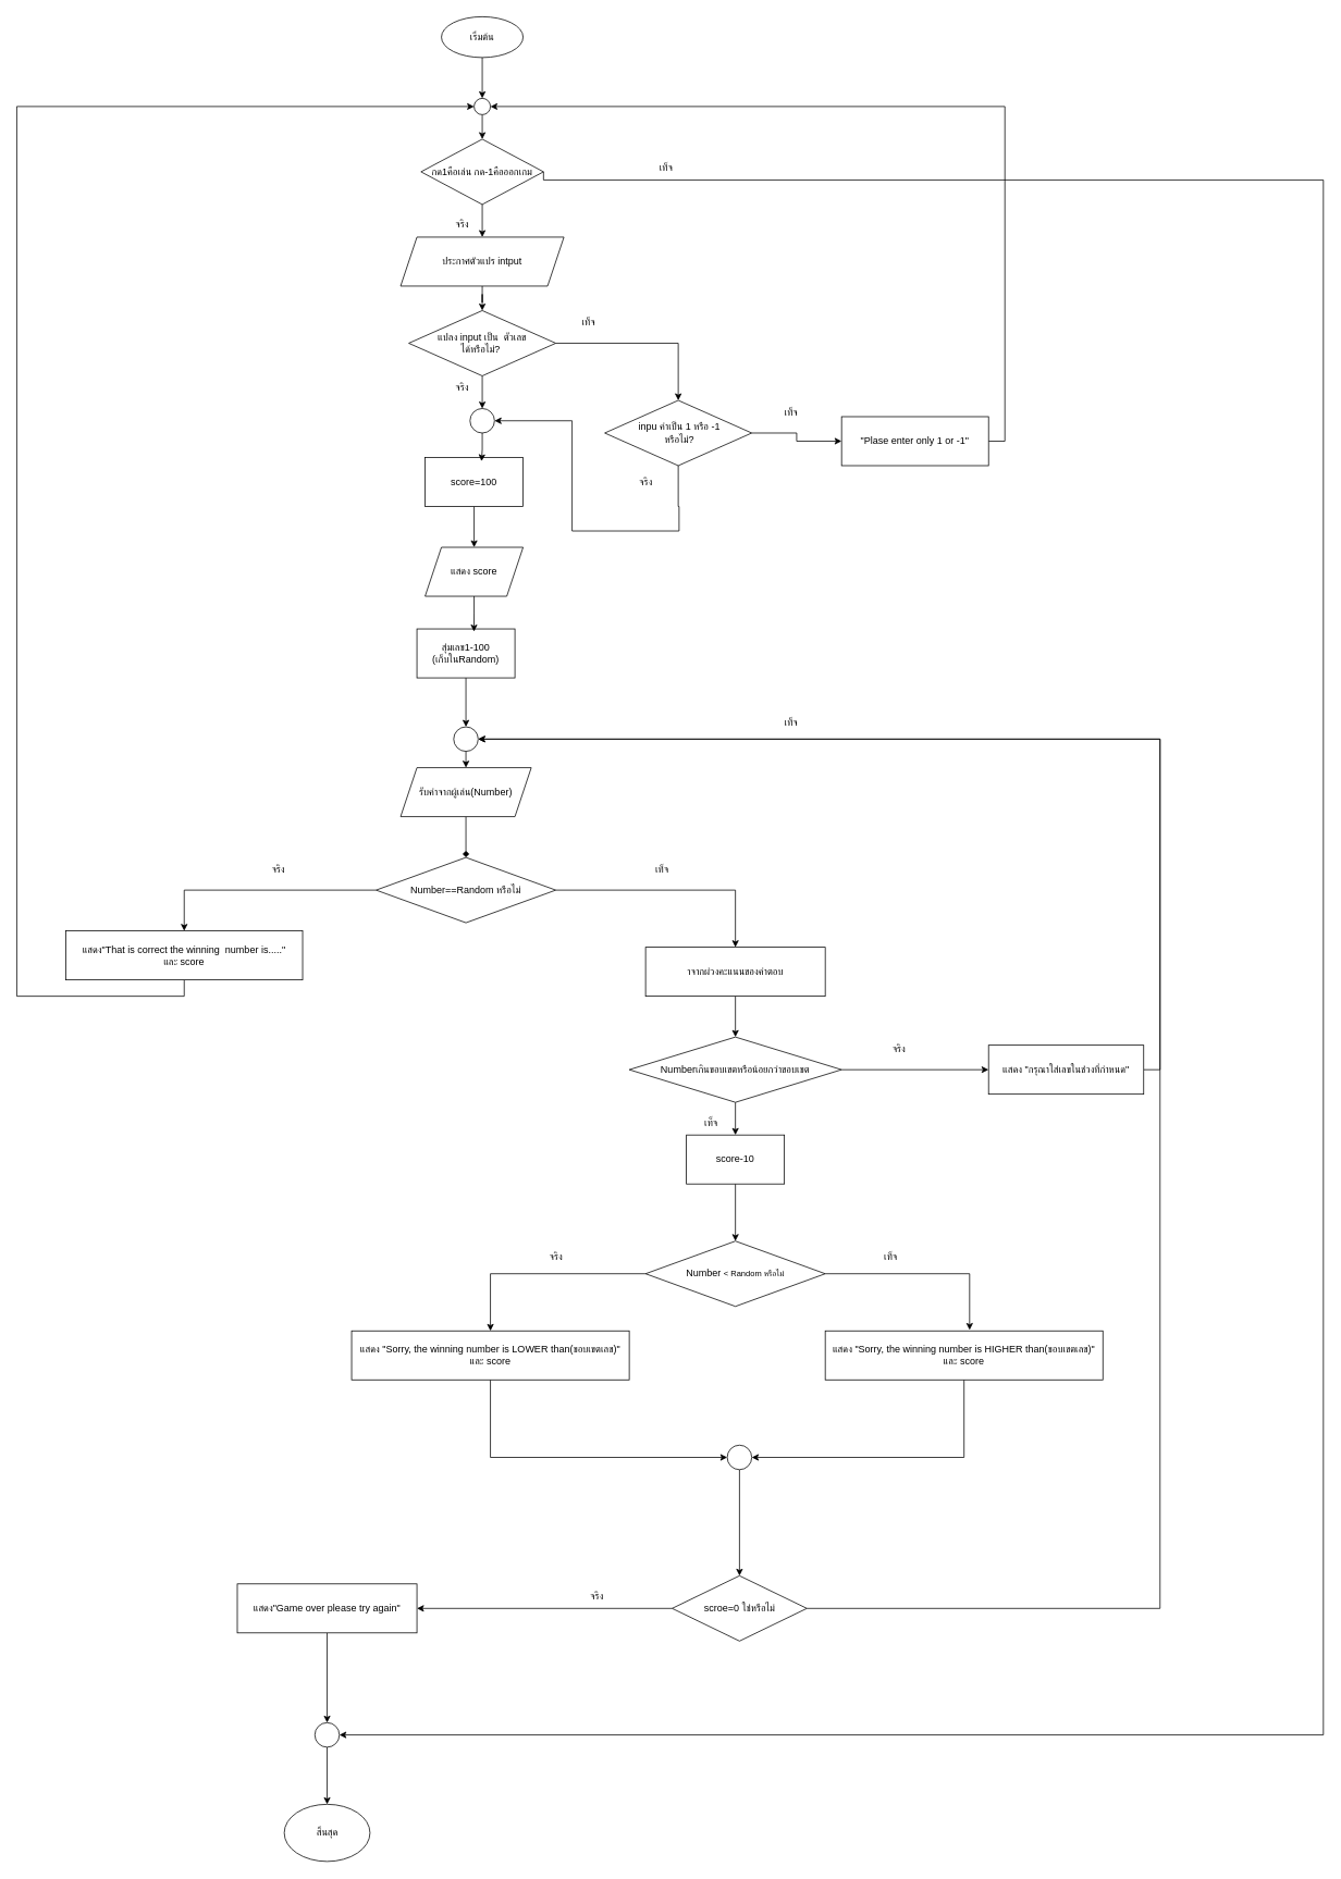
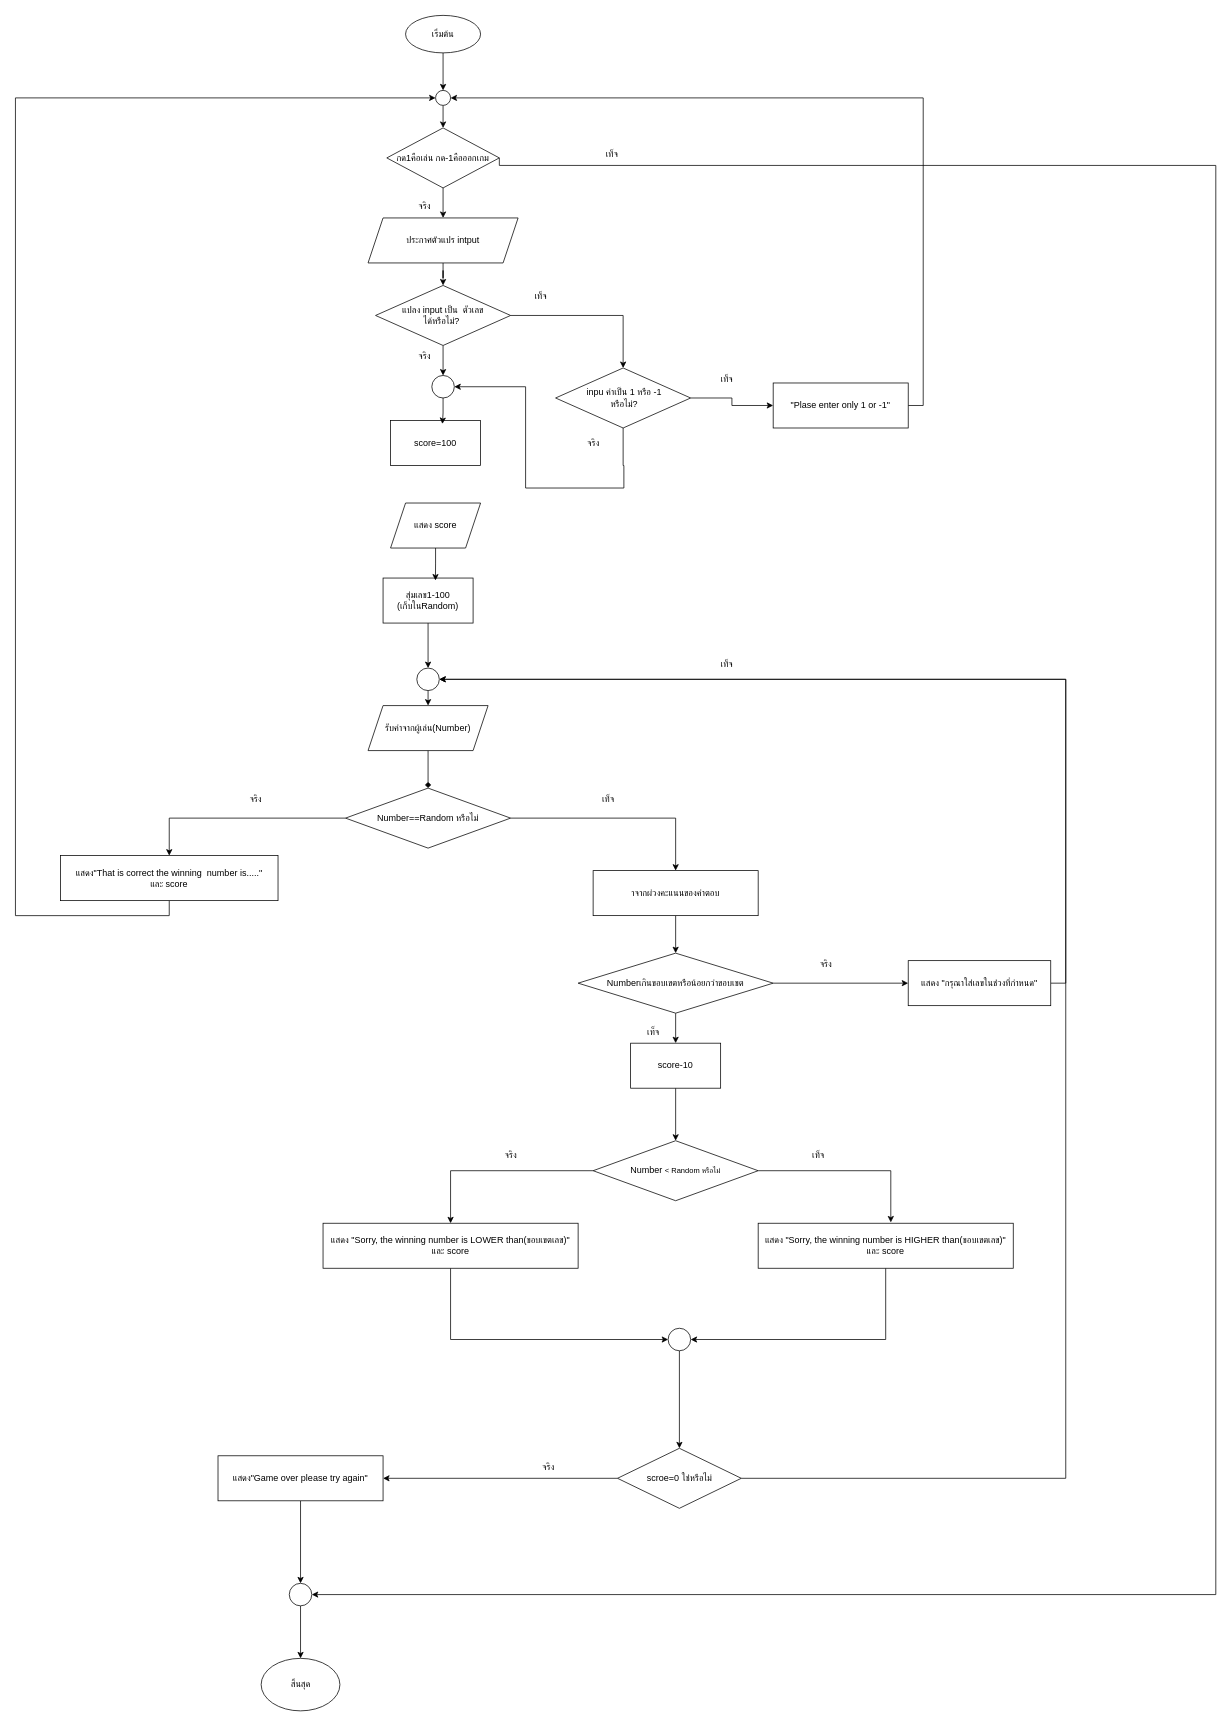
- <mxCell id="7" value="" style="edgeStyle=orthogonalEdgeStyle;rounded=0;orthogonalLoop=1;jettySize=auto;html=1;" edge="1" parent="1" source="8" target="60"><mxGeometry relative="1" as="geometry" /></mxCell>
